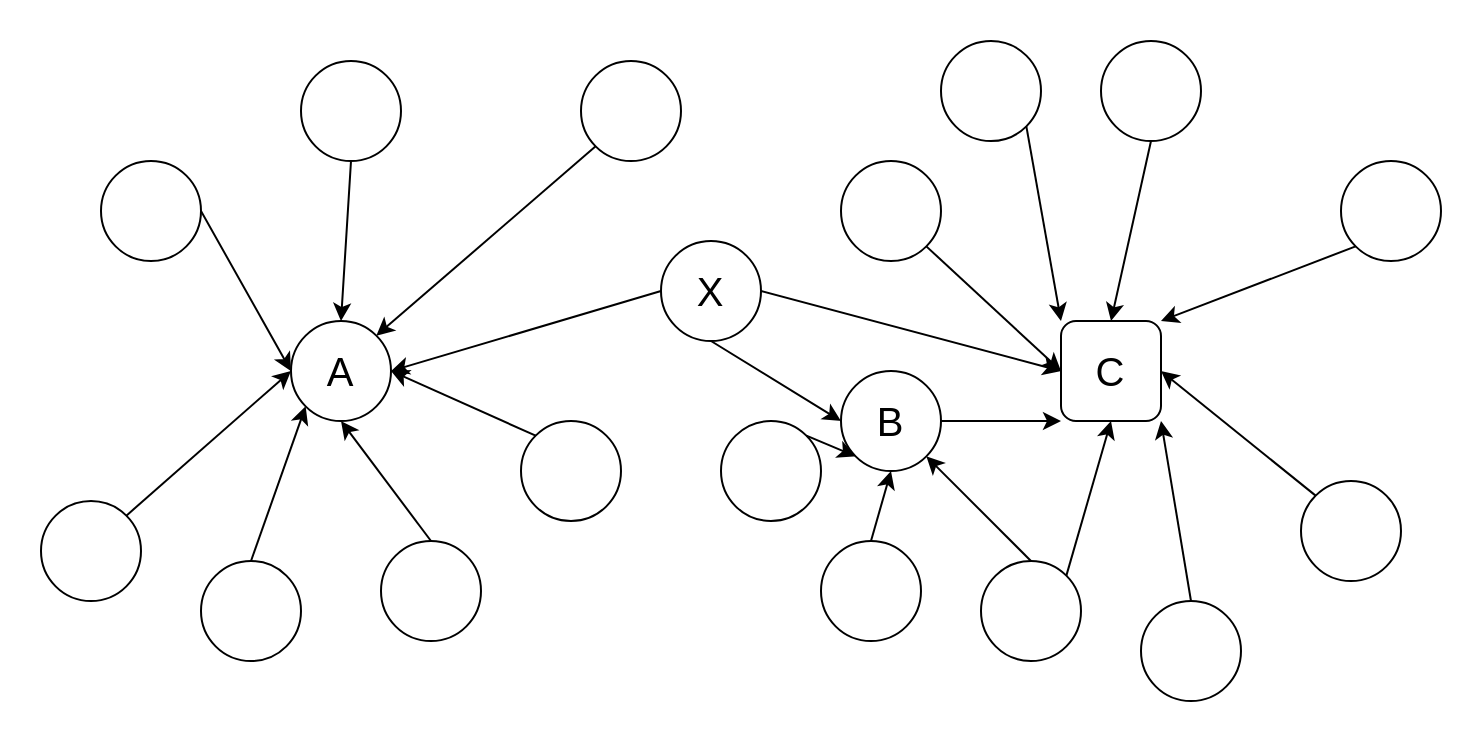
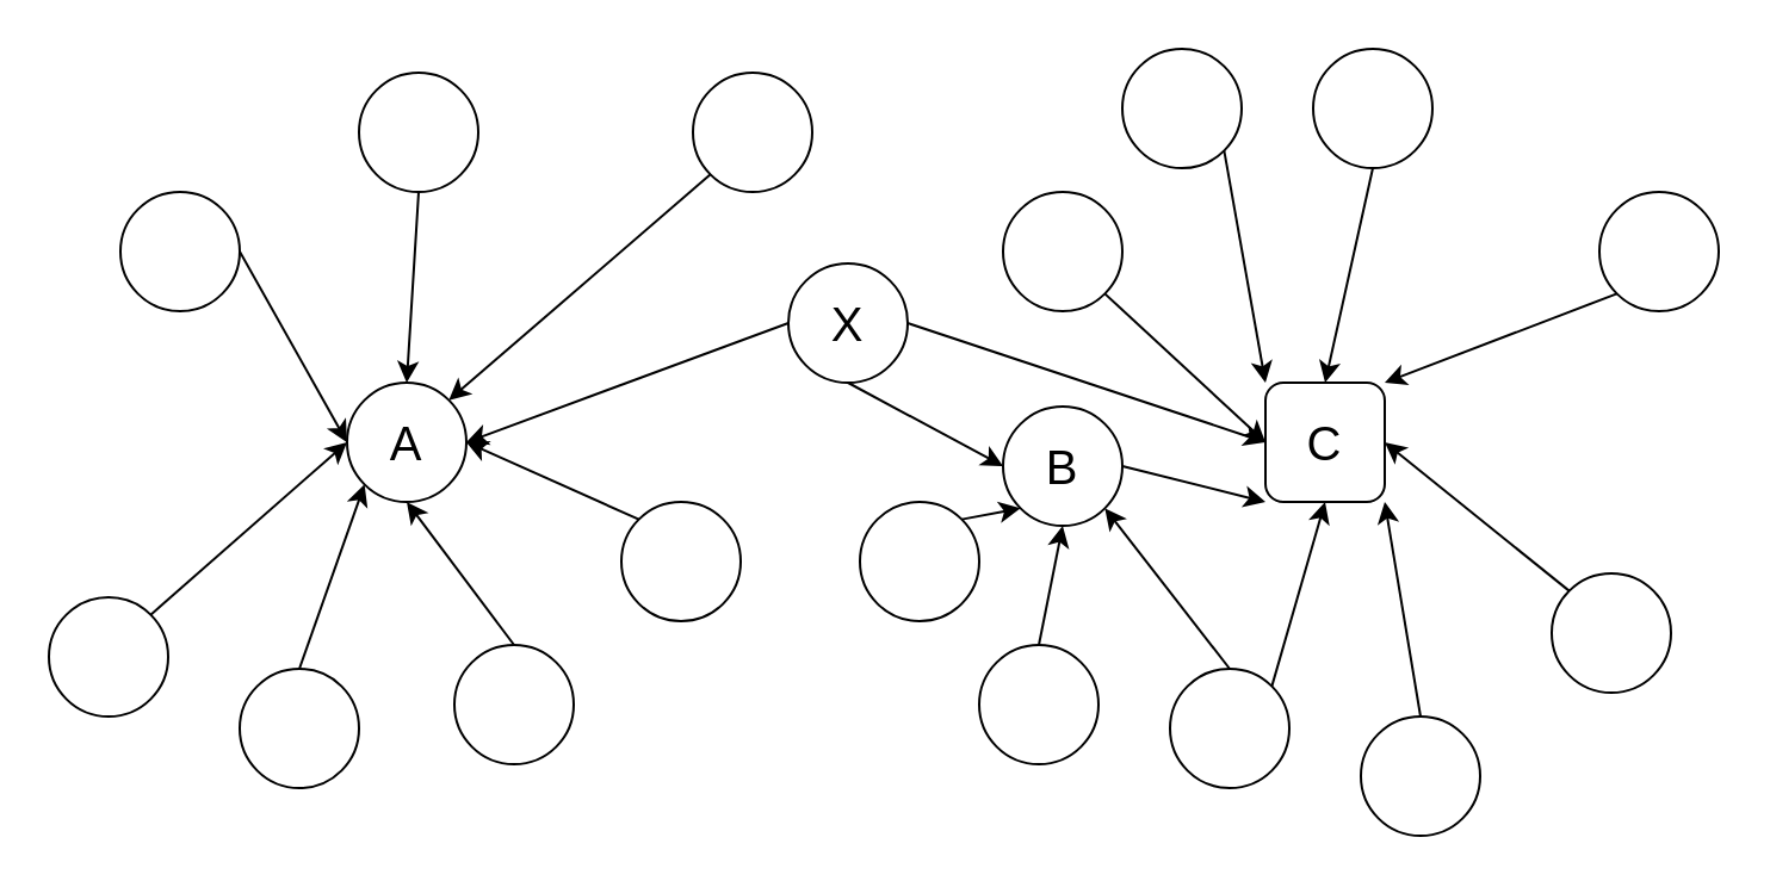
- <mxCell id="9" value="&lt;font style=&quot;font-size: 20px&quot;&gt;X&lt;/font&gt;" style="ellipse;whiteSpace=wrap;html=1;aspect=fixed;fillColor=#FFFFFF;" vertex="1" parent="1"><mxGeometry x="330" y="120" width="50" height="50" as="geometry" /></mxCell>
+ <mxCell id="9" value="&lt;font style=&quot;font-size: 20px&quot;&gt;X&lt;/font&gt;" style="ellipse;whiteSpace=wrap;html=1;aspect=fixed;fillColor=#FFFFFF;" vertex="1" parent="1"><mxGeometry x="330" y="110" width="50" height="50" as="geometry" /></mxCell>
- <mxCell id="18" value="&lt;font style=&quot;font-size: 20px&quot;&gt;B&lt;/font&gt;" style="ellipse;whiteSpace=wrap;html=1;aspect=fixed;fillColor=#FFFFFF;" vertex="1" parent="1"><mxGeometry x="420" y="185" width="50" height="50" as="geometry" /></mxCell>
+ <mxCell id="18" value="&lt;font style=&quot;font-size: 20px&quot;&gt;B&lt;/font&gt;" style="ellipse;whiteSpace=wrap;html=1;aspect=fixed;fillColor=#FFFFFF;" vertex="1" parent="1"><mxGeometry x="420" y="170" width="50" height="50" as="geometry" /></mxCell>
